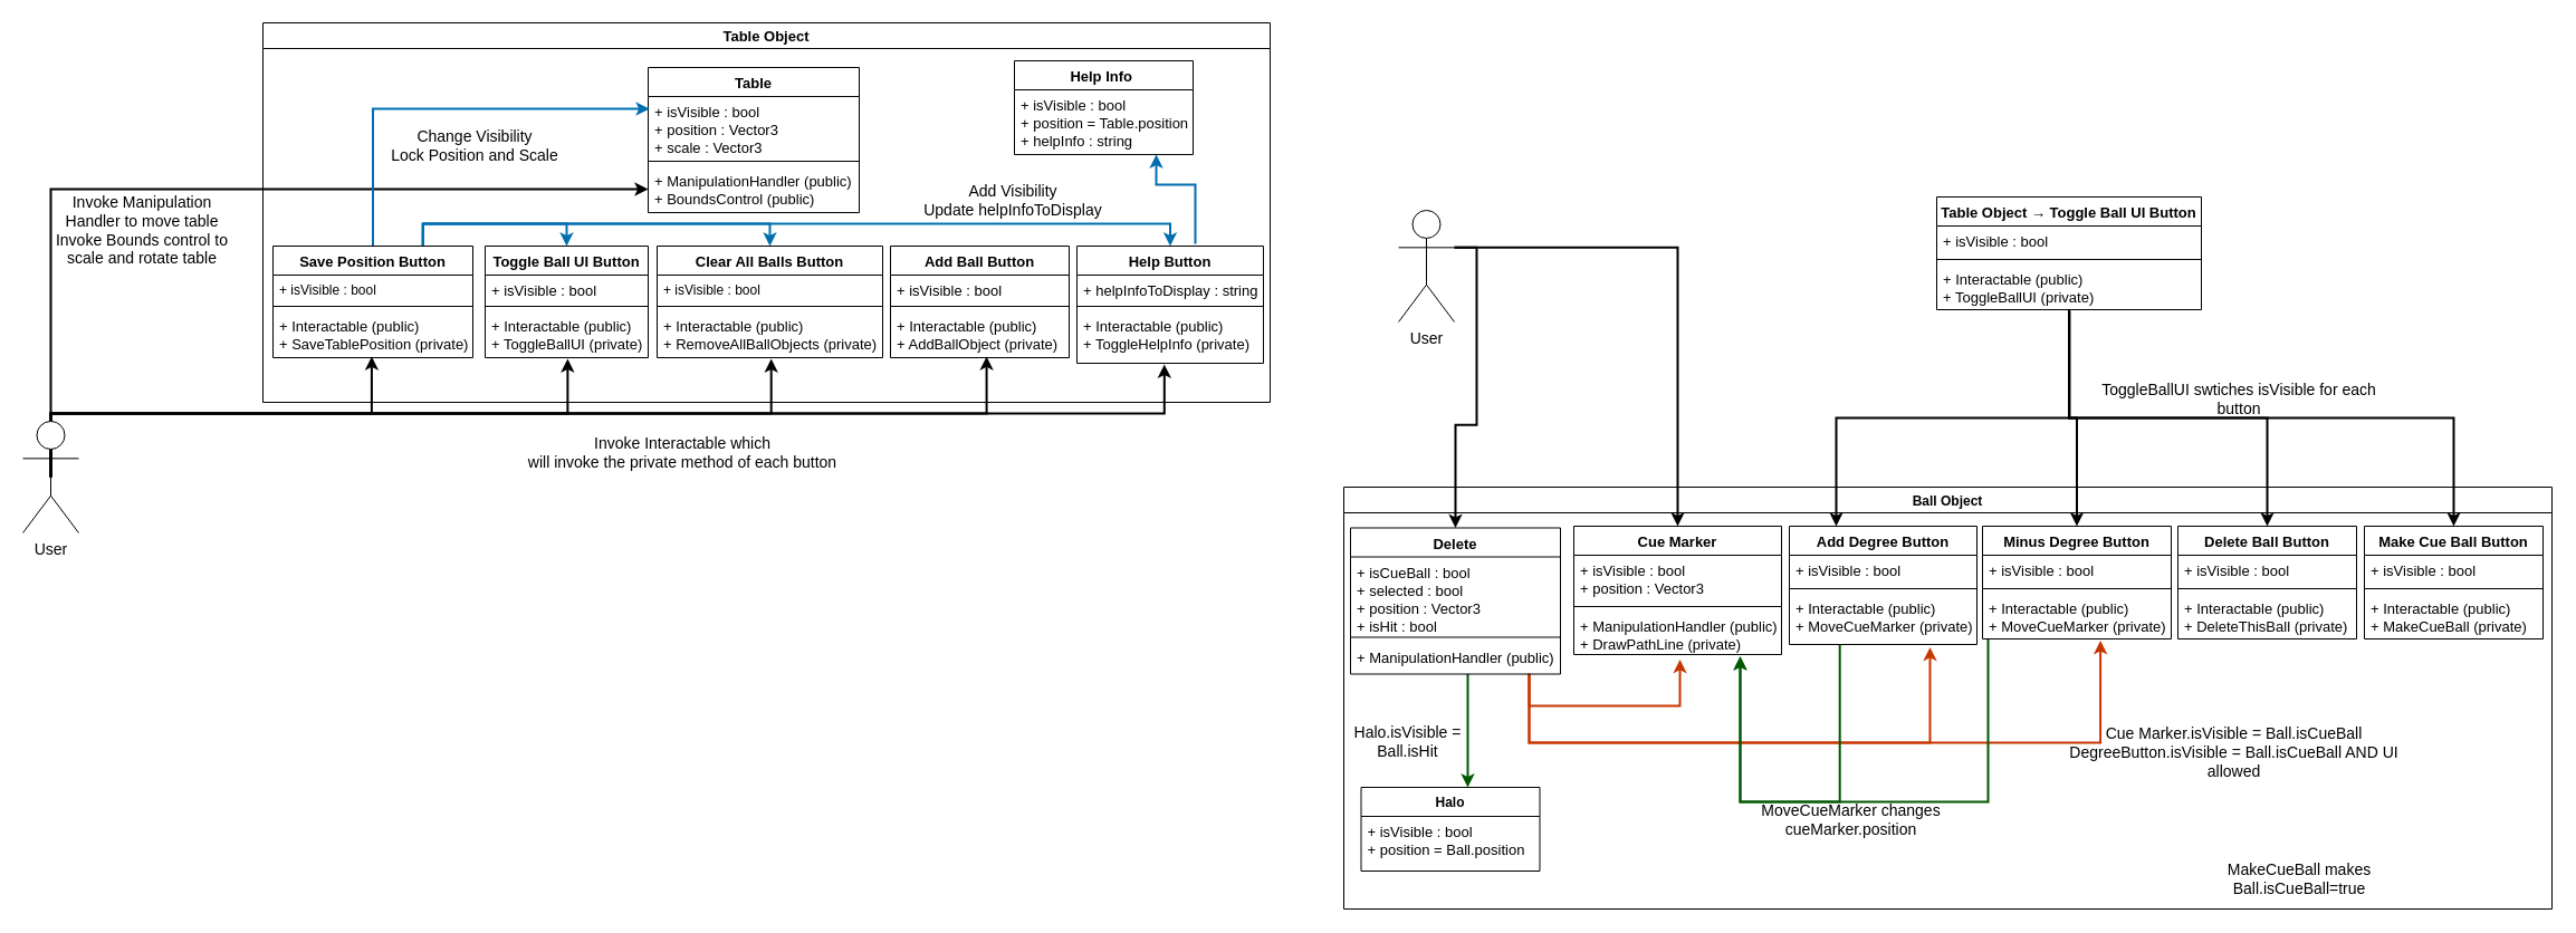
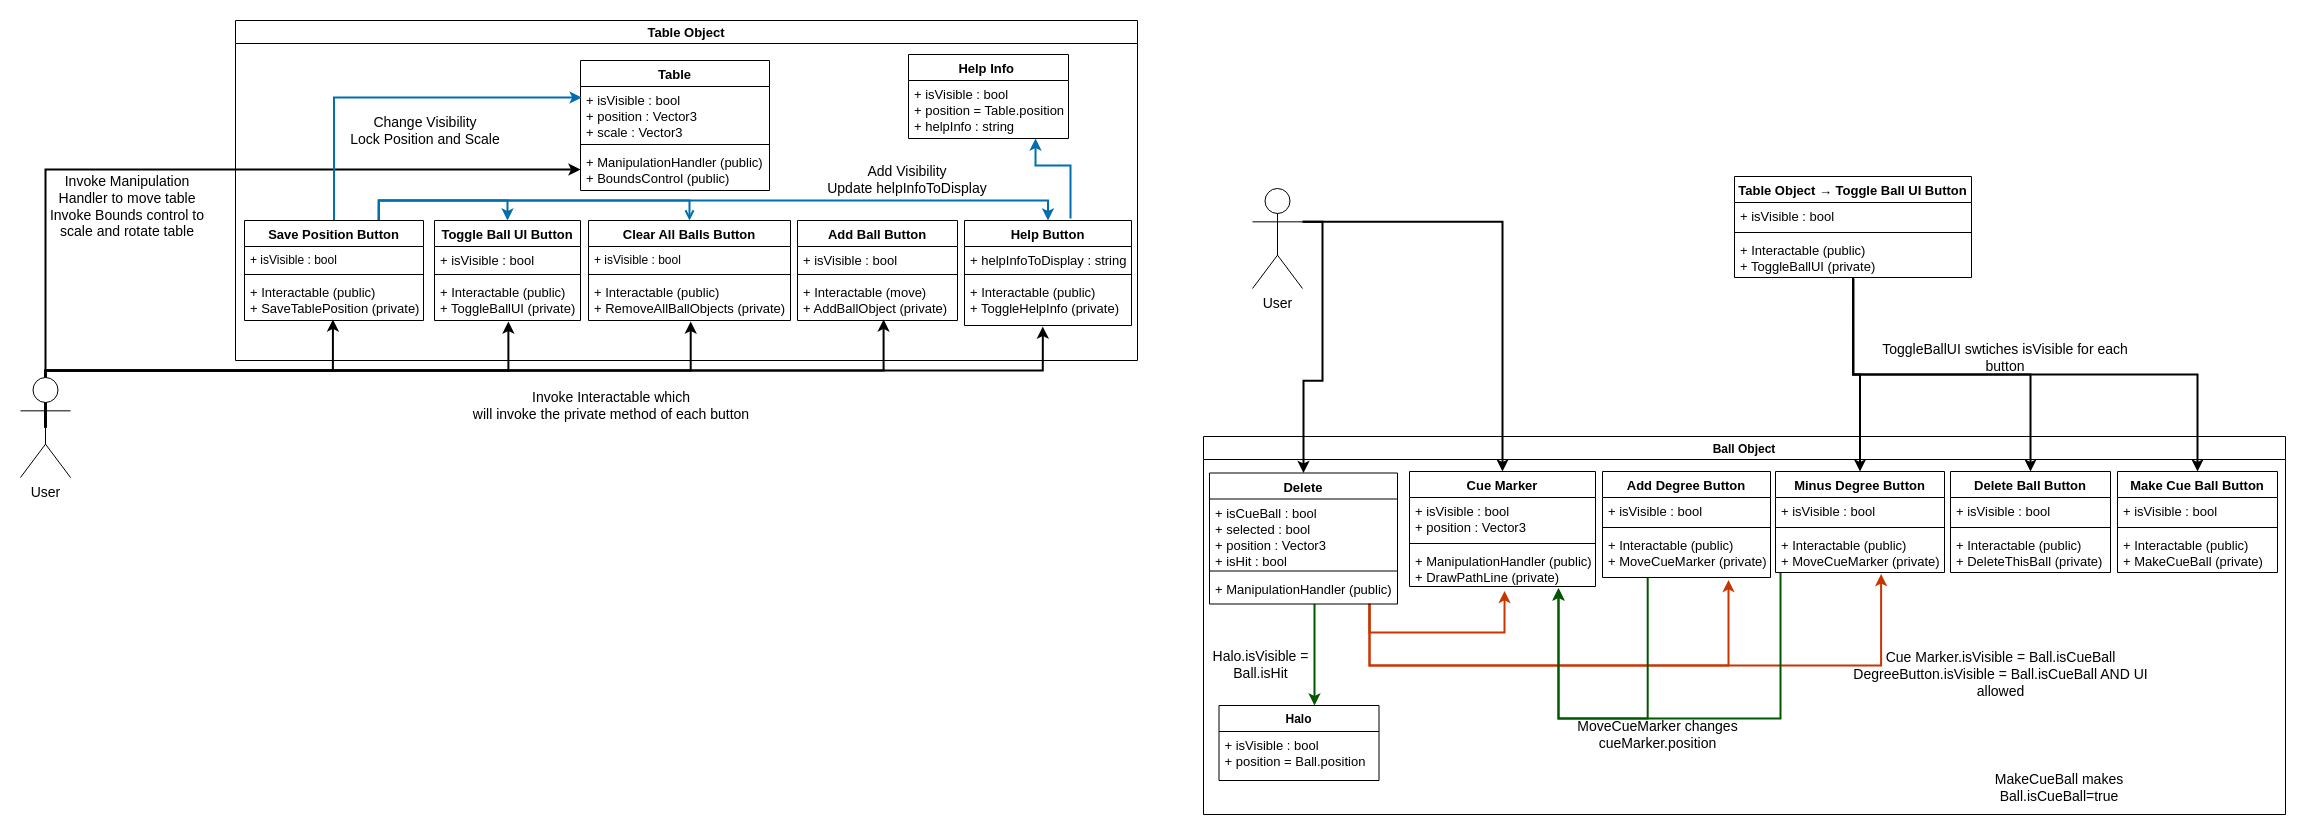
- <mxCell id="17" style="edgeStyle=orthogonalEdgeStyle;rounded=0;orthogonalLoop=1;jettySize=auto;html=1;exitX=0.75;exitY=0;exitDx=0;exitDy=0;entryX=0.5;entryY=0;entryDx=0;entryDy=0;fillColor=#1ba1e2;strokeColor=#006EAF;strokeWidth=2;" parent="5" source="18" target="26" edge="1"><mxGeometry relative="1" as="geometry" /></mxCell>
+ <mxCell id="17" style="edgeStyle=orthogonalEdgeStyle;rounded=0;orthogonalLoop=1;jettySize=auto;html=1;exitX=0.75;exitY=0;exitDx=0;exitDy=0;entryX=0.5;entryY=0;entryDx=0;entryDy=0;fillColor=#1ba1e2;strokeColor=#006EAF;strokeWidth=2;endArrow=open;" parent="5" source="18" target="26" edge="1"><mxGeometry relative="1" as="geometry" /></mxCell>
- <mxCell id="13" value="+ Interactable (public)&#10;+ AddBallObject (private)" style="text;strokeColor=none;fillColor=none;align=left;verticalAlign=top;spacingLeft=4;spacingRight=4;overflow=hidden;rotatable=0;points=[[0,0.5],[1,0.5]];portConstraint=eastwest;fontSize=13;" parent="10" vertex="1"><mxGeometry y="58" width="160" height="42" as="geometry" /></mxCell>
+ <mxCell id="13" value="+ Interactable (move)&#10;+ AddBallObject (private)" style="text;strokeColor=none;fillColor=none;align=left;verticalAlign=top;spacingLeft=4;spacingRight=4;overflow=hidden;rotatable=0;points=[[0,0.5],[1,0.5]];portConstraint=eastwest;fontSize=13;" parent="10" vertex="1"><mxGeometry y="58" width="160" height="42" as="geometry" /></mxCell>
- <mxCell id="82" style="edgeStyle=orthogonalEdgeStyle;rounded=0;orthogonalLoop=1;jettySize=auto;html=1;entryX=0.25;entryY=0;entryDx=0;entryDy=0;strokeWidth=2;" parent="1" source="86" target="60" edge="1"><mxGeometry relative="1" as="geometry" /></mxCell>
